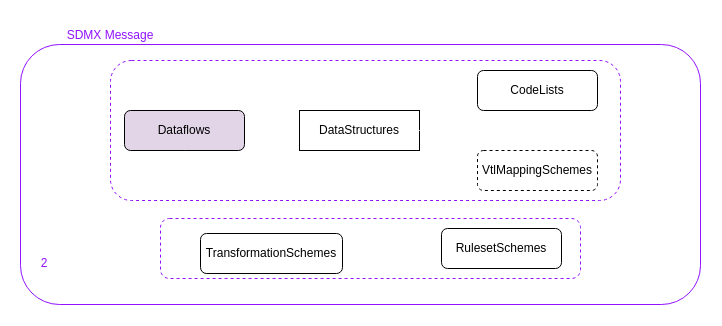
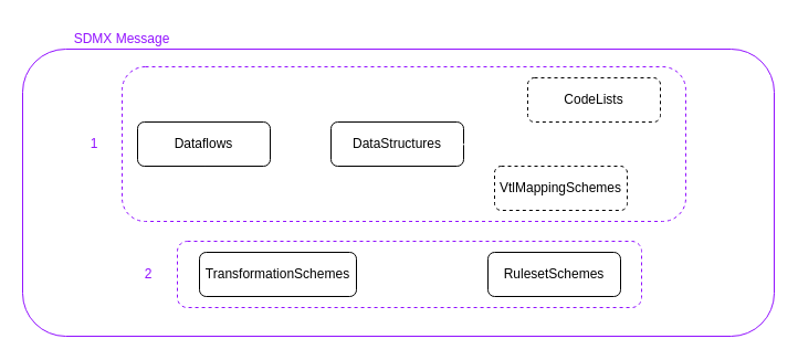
- <mxCell id="13" value="CodeLists" style="rounded=1;whiteSpace=wrap;html=1;" vertex="1" parent="1"><mxGeometry x="477" y="70" width="120" height="40" as="geometry" /></mxCell>
+ <mxCell id="13" value="CodeLists" style="rounded=1;whiteSpace=wrap;html=1;dashed=1;" vertex="1" parent="1"><mxGeometry x="477" y="70" width="120" height="40" as="geometry" /></mxCell>
+ <mxCell id="17" value="1" style="text;strokeColor=none;align=center;fillColor=none;html=1;verticalAlign=middle;whiteSpace=wrap;rounded=0;fillStyle=auto;fontColor=#9211FF;" vertex="1" parent="1"><mxGeometry x="70" y="115" width="30" height="30" as="geometry" /></mxCell>
- <mxCell id="4" value="Dataflows" style="rounded=1;whiteSpace=wrap;html=1;fillColor=#e1d5e7;" parent="1" vertex="1"><mxGeometry x="124" y="110" width="120" height="40" as="geometry" /></mxCell>
+ <mxCell id="4" value="Dataflows" style="rounded=1;whiteSpace=wrap;html=1;" parent="1" vertex="1"><mxGeometry x="124" y="110" width="120" height="40" as="geometry" /></mxCell>
- <mxCell id="3" style="edgeStyle=none;html=1;strokeColor=#FFFFFF;exitX=1;exitY=0.5;exitDx=0;exitDy=0;entryX=0;entryY=0.5;entryDx=0;entryDy=0;" parent="1" source="4" target="6" edge="1"><mxGeometry relative="1" as="geometry"><mxPoint x="160" y="128" as="sourcePoint" /><mxPoint x="200" y="138" as="targetPoint" /></mxGeometry></mxCell>
- <mxCell id="6" value="DataStructures" style="whiteSpace=wrap;html=1;rounded=0;" parent="1" vertex="1"><mxGeometry x="299" y="110" width="120" height="40" as="geometry" /></mxCell>
+ <mxCell id="6" value="DataStructures" style="rounded=1;whiteSpace=wrap;html=1;" parent="1" vertex="1"><mxGeometry x="299" y="110" width="120" height="40" as="geometry" /></mxCell>
- <mxCell id="8" value="VtlMappingSchemes" style="rounded=1;whiteSpace=wrap;html=1;dashed=1;" parent="1" vertex="1"><mxGeometry x="477" y="150" width="120" height="40" as="geometry" /></mxCell>
+ <mxCell id="8" value="VtlMappingSchemes" style="rounded=1;whiteSpace=wrap;html=1;dashed=1;" parent="1" vertex="1"><mxGeometry x="447" y="150" width="120" height="40" as="geometry" /></mxCell>
- <mxCell id="11" value="TransformationSchemes" style="rounded=1;whiteSpace=wrap;html=1;" parent="1" vertex="1"><mxGeometry x="200" y="233" width="142" height="40" as="geometry" /></mxCell>
+ <mxCell id="11" value="TransformationSchemes" style="rounded=1;whiteSpace=wrap;html=1;" parent="1" vertex="1"><mxGeometry x="180" y="228" width="142" height="40" as="geometry" /></mxCell>
- <mxCell id="18" value="2" style="text;strokeColor=none;align=center;fillColor=none;html=1;verticalAlign=middle;whiteSpace=wrap;rounded=0;fillStyle=auto;fontColor=#9211FF;" vertex="1" parent="1"><mxGeometry x="29" y="248" width="30" height="30" as="geometry" /></mxCell>
+ <mxCell id="18" value="2" style="text;strokeColor=none;align=center;fillColor=none;html=1;verticalAlign=middle;whiteSpace=wrap;rounded=0;fillStyle=auto;fontColor=#9211FF;" vertex="1" parent="1"><mxGeometry x="119" y="233" width="30" height="30" as="geometry" /></mxCell>
